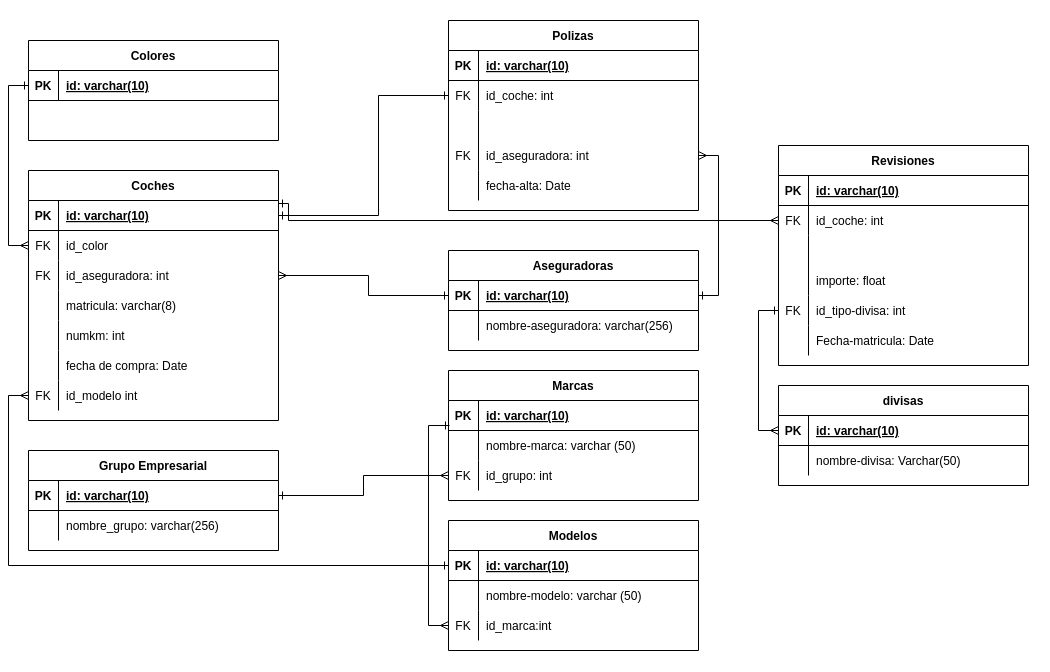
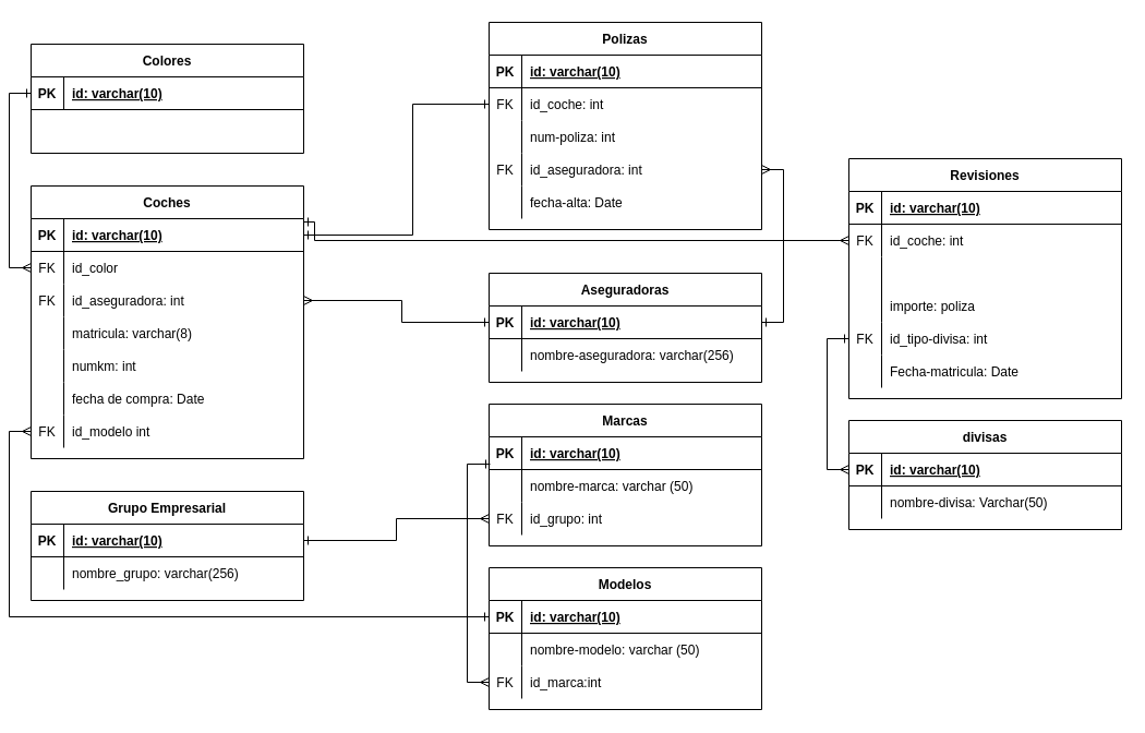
+ <mxCell id="63" value="num-poliza: int" style="shape=partialRectangle;overflow=hidden;connectable=0;fillColor=none;top=0;left=0;bottom=0;right=0;align=left;spacingLeft=6;" parent="61" vertex="1"><mxGeometry x="30" width="220" height="30" as="geometry"><mxRectangle width="220" height="30" as="alternateBounds" /></mxGeometry></mxCell>
- <mxCell id="81" value="importe: float" style="shape=partialRectangle;overflow=hidden;connectable=0;fillColor=none;top=0;left=0;bottom=0;right=0;align=left;spacingLeft=6;" parent="79" vertex="1"><mxGeometry x="30.0" width="220.0" height="30" as="geometry"><mxRectangle width="220.0" height="30" as="alternateBounds" /></mxGeometry></mxCell>
+ <mxCell id="81" value="importe: poliza" style="shape=partialRectangle;overflow=hidden;connectable=0;fillColor=none;top=0;left=0;bottom=0;right=0;align=left;spacingLeft=6;" parent="79" vertex="1"><mxGeometry x="30.0" width="220.0" height="30" as="geometry"><mxRectangle width="220.0" height="30" as="alternateBounds" /></mxGeometry></mxCell>
